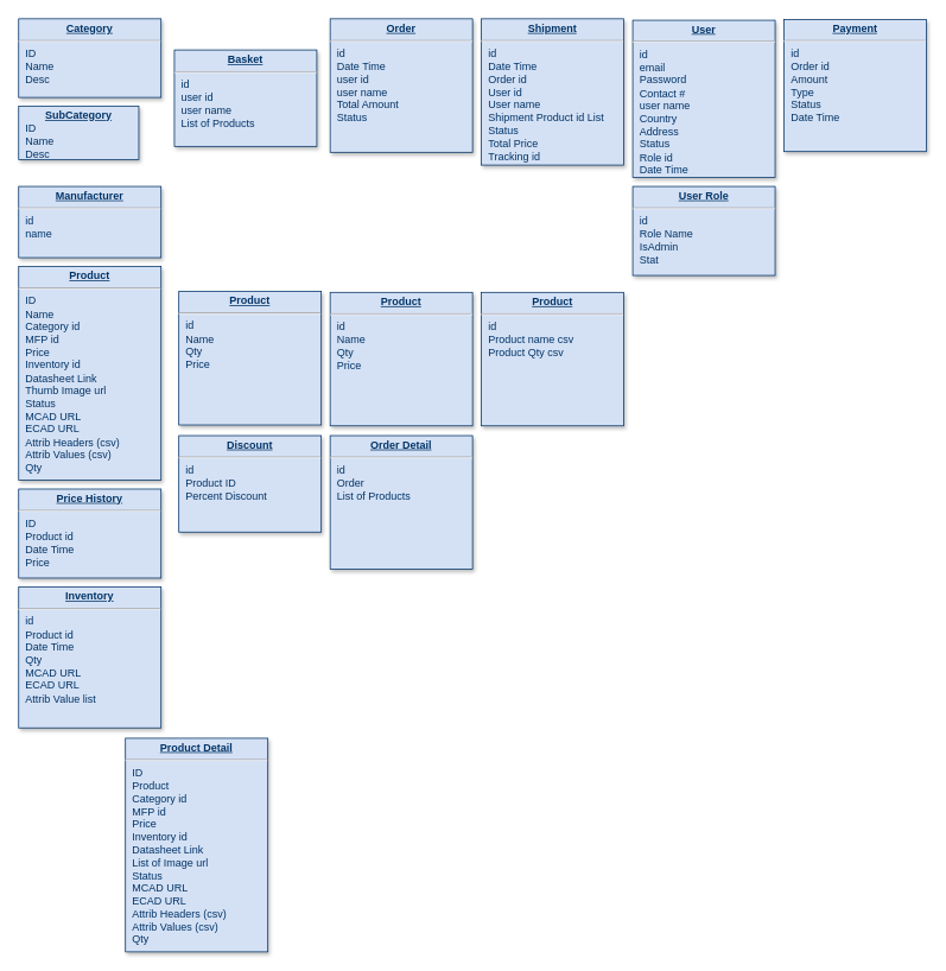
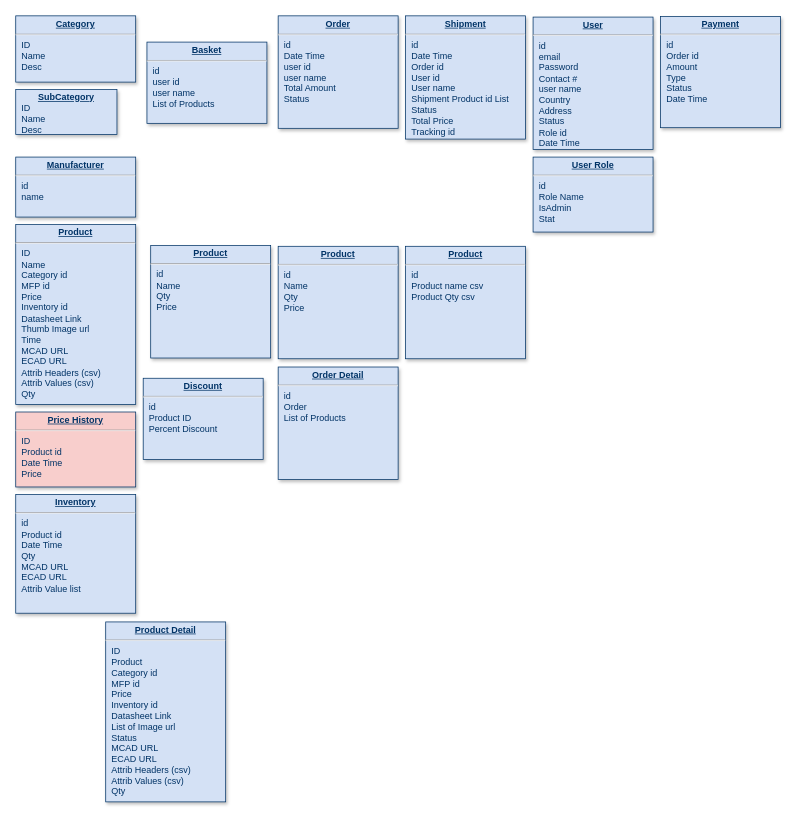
- <mxCell id="2" value="&lt;p style=&quot;margin: 0px ; margin-top: 4px ; text-align: center ; text-decoration: underline&quot;&gt;&lt;strong&gt;Product&lt;/strong&gt;&lt;/p&gt;&lt;hr&gt;&lt;p style=&quot;margin: 0px 0px 0px 8px&quot;&gt;ID&lt;/p&gt;&lt;p style=&quot;margin: 0px 0px 0px 8px&quot;&gt;Name&lt;/p&gt;&lt;p style=&quot;margin: 0px 0px 0px 8px&quot;&gt;Category id&lt;/p&gt;&lt;p style=&quot;margin: 0px 0px 0px 8px&quot;&gt;MFP id&lt;/p&gt;&lt;p style=&quot;margin: 0px 0px 0px 8px&quot;&gt;Price&lt;/p&gt;&lt;p style=&quot;margin: 0px 0px 0px 8px&quot;&gt;Inventory id&lt;/p&gt;&lt;p style=&quot;margin: 0px 0px 0px 8px&quot;&gt;Datasheet Link&lt;/p&gt;&lt;p style=&quot;margin: 0px 0px 0px 8px&quot;&gt;Thumb Image url&lt;/p&gt;&lt;p style=&quot;margin: 0px 0px 0px 8px&quot;&gt;Status&lt;/p&gt;&lt;p style=&quot;margin: 0px 0px 0px 8px&quot;&gt;MCAD URL&lt;/p&gt;&lt;p style=&quot;margin: 0px 0px 0px 8px&quot;&gt;ECAD URL&lt;/p&gt;&lt;p style=&quot;margin: 0px 0px 0px 8px&quot;&gt;Attrib Headers (csv)&lt;br&gt;&lt;/p&gt;&lt;p style=&quot;margin: 0px 0px 0px 8px&quot;&gt;Attrib Values (csv)&lt;/p&gt;&lt;p style=&quot;margin: 0px 0px 0px 8px&quot;&gt;Qty&lt;/p&gt;" style="verticalAlign=top;align=left;overflow=fill;fontSize=12;fontFamily=Helvetica;html=1;strokeColor=#003366;shadow=1;fillColor=#D4E1F5;fontColor=#003366" parent="1" vertex="1"><mxGeometry x="20" y="299" width="160" height="240" as="geometry" /></mxCell>
+ <mxCell id="2" value="&lt;p style=&quot;margin: 0px ; margin-top: 4px ; text-align: center ; text-decoration: underline&quot;&gt;&lt;strong&gt;Product&lt;/strong&gt;&lt;/p&gt;&lt;hr&gt;&lt;p style=&quot;margin: 0px 0px 0px 8px&quot;&gt;ID&lt;/p&gt;&lt;p style=&quot;margin: 0px 0px 0px 8px&quot;&gt;Name&lt;/p&gt;&lt;p style=&quot;margin: 0px 0px 0px 8px&quot;&gt;Category id&lt;/p&gt;&lt;p style=&quot;margin: 0px 0px 0px 8px&quot;&gt;MFP id&lt;/p&gt;&lt;p style=&quot;margin: 0px 0px 0px 8px&quot;&gt;Price&lt;/p&gt;&lt;p style=&quot;margin: 0px 0px 0px 8px&quot;&gt;Inventory id&lt;/p&gt;&lt;p style=&quot;margin: 0px 0px 0px 8px&quot;&gt;Datasheet Link&lt;/p&gt;&lt;p style=&quot;margin: 0px 0px 0px 8px&quot;&gt;Thumb Image url&lt;/p&gt;&lt;p style=&quot;margin: 0px 0px 0px 8px&quot;&gt;Time&lt;/p&gt;&lt;p style=&quot;margin: 0px 0px 0px 8px&quot;&gt;MCAD URL&lt;/p&gt;&lt;p style=&quot;margin: 0px 0px 0px 8px&quot;&gt;ECAD URL&lt;/p&gt;&lt;p style=&quot;margin: 0px 0px 0px 8px&quot;&gt;Attrib Headers (csv)&lt;br&gt;&lt;/p&gt;&lt;p style=&quot;margin: 0px 0px 0px 8px&quot;&gt;Attrib Values (csv)&lt;/p&gt;&lt;p style=&quot;margin: 0px 0px 0px 8px&quot;&gt;Qty&lt;/p&gt;" style="verticalAlign=top;align=left;overflow=fill;fontSize=12;fontFamily=Helvetica;html=1;strokeColor=#003366;shadow=1;fillColor=#D4E1F5;fontColor=#003366" parent="1" vertex="1"><mxGeometry x="20" y="299" width="160" height="240" as="geometry" /></mxCell>
- <mxCell id="17" value="&lt;p style=&quot;margin: 0px ; margin-top: 4px ; text-align: center ; text-decoration: underline&quot;&gt;&lt;b&gt;Discount&lt;/b&gt;&lt;/p&gt;&lt;hr&gt;&lt;p style=&quot;margin: 0px ; margin-left: 8px&quot;&gt;id&lt;/p&gt;&lt;p style=&quot;margin: 0px ; margin-left: 8px&quot;&gt;&lt;span&gt;Product ID&lt;/span&gt;&lt;/p&gt;&lt;p style=&quot;margin: 0px ; margin-left: 8px&quot;&gt;&lt;span&gt;Percent Discount&lt;/span&gt;&lt;/p&gt;" style="verticalAlign=top;align=left;overflow=fill;fontSize=12;fontFamily=Helvetica;html=1;strokeColor=#003366;shadow=1;fillColor=#D4E1F5;fontColor=#003366" parent="1" vertex="1"><mxGeometry x="200" y="489" width="160" height="108.36" as="geometry" /></mxCell>
+ <mxCell id="17" value="&lt;p style=&quot;margin: 0px ; margin-top: 4px ; text-align: center ; text-decoration: underline&quot;&gt;&lt;b&gt;Discount&lt;/b&gt;&lt;/p&gt;&lt;hr&gt;&lt;p style=&quot;margin: 0px ; margin-left: 8px&quot;&gt;id&lt;/p&gt;&lt;p style=&quot;margin: 0px ; margin-left: 8px&quot;&gt;&lt;span&gt;Product ID&lt;/span&gt;&lt;/p&gt;&lt;p style=&quot;margin: 0px ; margin-left: 8px&quot;&gt;&lt;span&gt;Percent Discount&lt;/span&gt;&lt;/p&gt;" style="verticalAlign=top;align=left;overflow=fill;fontSize=12;fontFamily=Helvetica;html=1;strokeColor=#003366;shadow=1;fillColor=#D4E1F5;fontColor=#003366" parent="1" vertex="1"><mxGeometry x="190" y="504" width="160" height="108.36" as="geometry" /></mxCell>
- <mxCell id="7" value="&lt;p style=&quot;margin: 0px ; margin-top: 4px ; text-align: center ; text-decoration: underline&quot;&gt;&lt;strong&gt;Price History&lt;/strong&gt;&lt;/p&gt;&lt;hr&gt;&lt;p style=&quot;margin: 0px 0px 0px 8px&quot;&gt;ID&lt;/p&gt;&lt;p style=&quot;margin: 0px 0px 0px 8px&quot;&gt;Product id&lt;/p&gt;&lt;p style=&quot;margin: 0px 0px 0px 8px&quot;&gt;Date Time&lt;/p&gt;&lt;p style=&quot;margin: 0px 0px 0px 8px&quot;&gt;Price&lt;/p&gt;&lt;p style=&quot;margin: 0px 0px 0px 8px&quot;&gt;&amp;nbsp;&lt;/p&gt;" style="verticalAlign=top;align=left;overflow=fill;fontSize=12;fontFamily=Helvetica;html=1;strokeColor=#003366;shadow=1;fillColor=#D4E1F5;fontColor=#003366" parent="1" vertex="1"><mxGeometry x="20" y="549" width="160" height="100" as="geometry" /></mxCell>
+ <mxCell id="7" value="&lt;p style=&quot;margin: 0px ; margin-top: 4px ; text-align: center ; text-decoration: underline&quot;&gt;&lt;strong&gt;Price History&lt;/strong&gt;&lt;/p&gt;&lt;hr&gt;&lt;p style=&quot;margin: 0px 0px 0px 8px&quot;&gt;ID&lt;/p&gt;&lt;p style=&quot;margin: 0px 0px 0px 8px&quot;&gt;Product id&lt;/p&gt;&lt;p style=&quot;margin: 0px 0px 0px 8px&quot;&gt;Date Time&lt;/p&gt;&lt;p style=&quot;margin: 0px 0px 0px 8px&quot;&gt;Price&lt;/p&gt;&lt;p style=&quot;margin: 0px 0px 0px 8px&quot;&gt;&amp;nbsp;&lt;/p&gt;" style="verticalAlign=top;align=left;overflow=fill;fontSize=12;fontFamily=Helvetica;html=1;strokeColor=#003366;shadow=1;fillColor=#f8cecc;fontColor=#003366;" parent="1" vertex="1"><mxGeometry x="20" y="549" width="160" height="100" as="geometry" /></mxCell>
